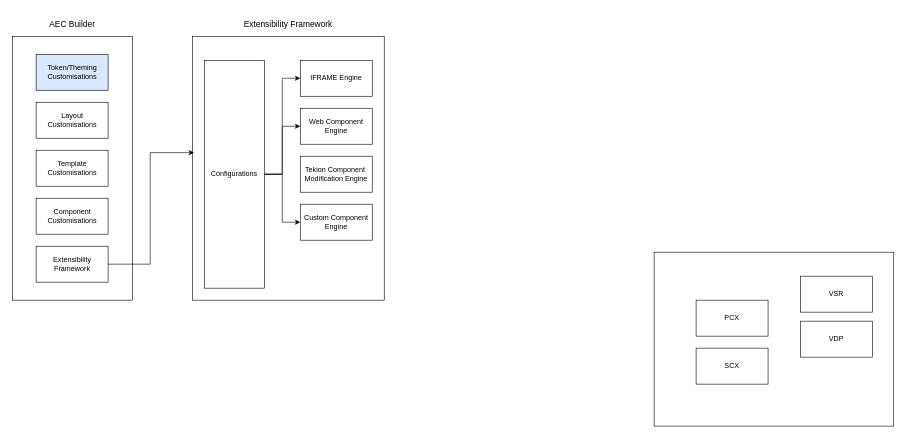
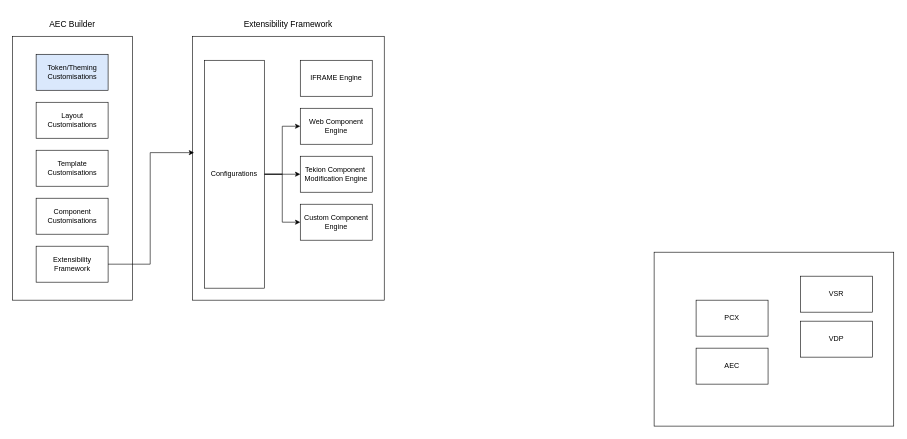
- <mxCell id="10" style="edgeStyle=orthogonalEdgeStyle;rounded=0;orthogonalLoop=1;jettySize=auto;html=1;entryX=0;entryY=0.5;entryDx=0;entryDy=0;" edge="1" parent="7" source="14" target="15"><mxGeometry relative="1" as="geometry" /></mxCell>
+ <mxCell id="12" style="edgeStyle=orthogonalEdgeStyle;rounded=0;orthogonalLoop=1;jettySize=auto;html=1;entryX=0;entryY=0.5;entryDx=0;entryDy=0;" edge="1" parent="7" source="14" target="17"><mxGeometry relative="1" as="geometry" /></mxCell>
- <mxCell id="5" value="SCX" style="rounded=0;whiteSpace=wrap;html=1;" parent="1" vertex="1"><mxGeometry x="1160" y="580" width="120" height="60" as="geometry" /></mxCell>
+ <mxCell id="5" value="AEC" style="rounded=0;whiteSpace=wrap;html=1;" parent="1" vertex="1"><mxGeometry x="1160" y="580" width="120" height="60" as="geometry" /></mxCell>
